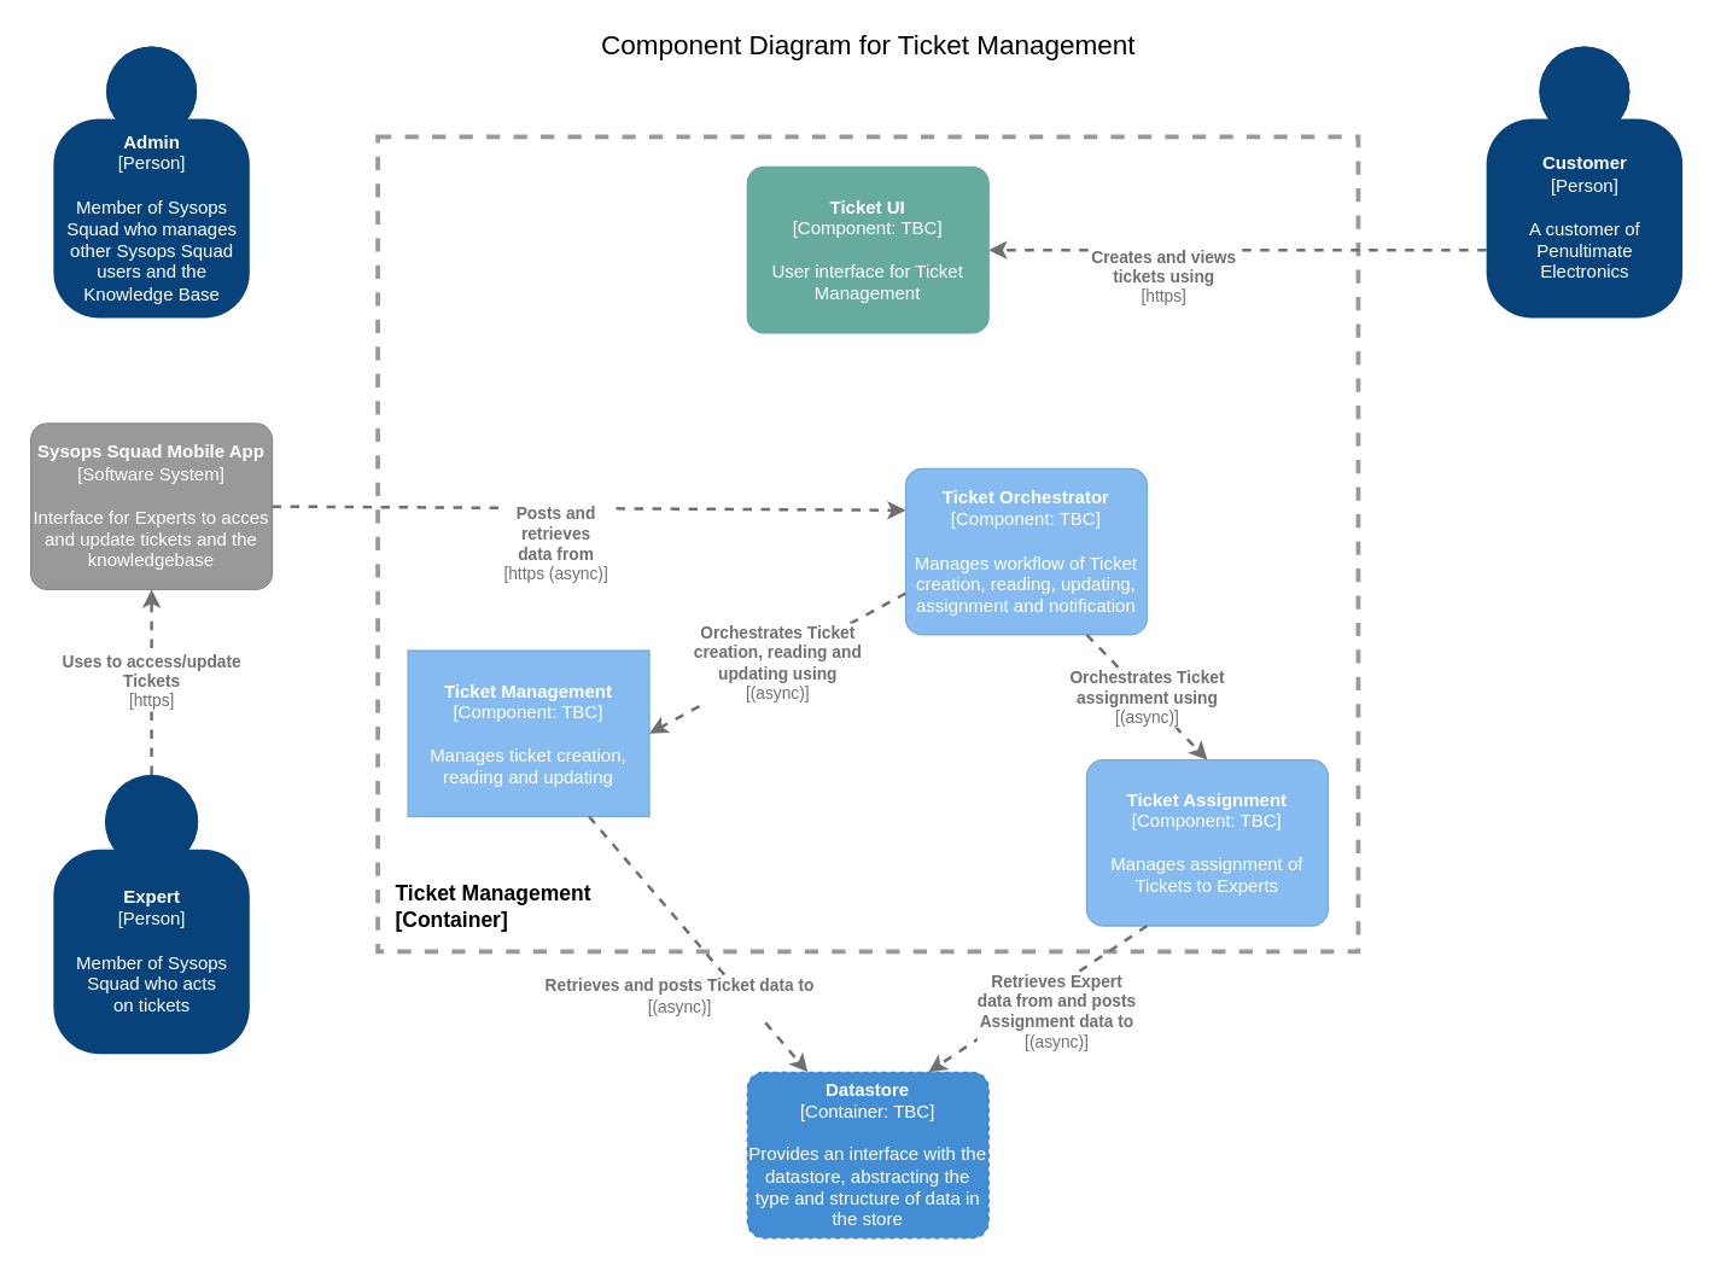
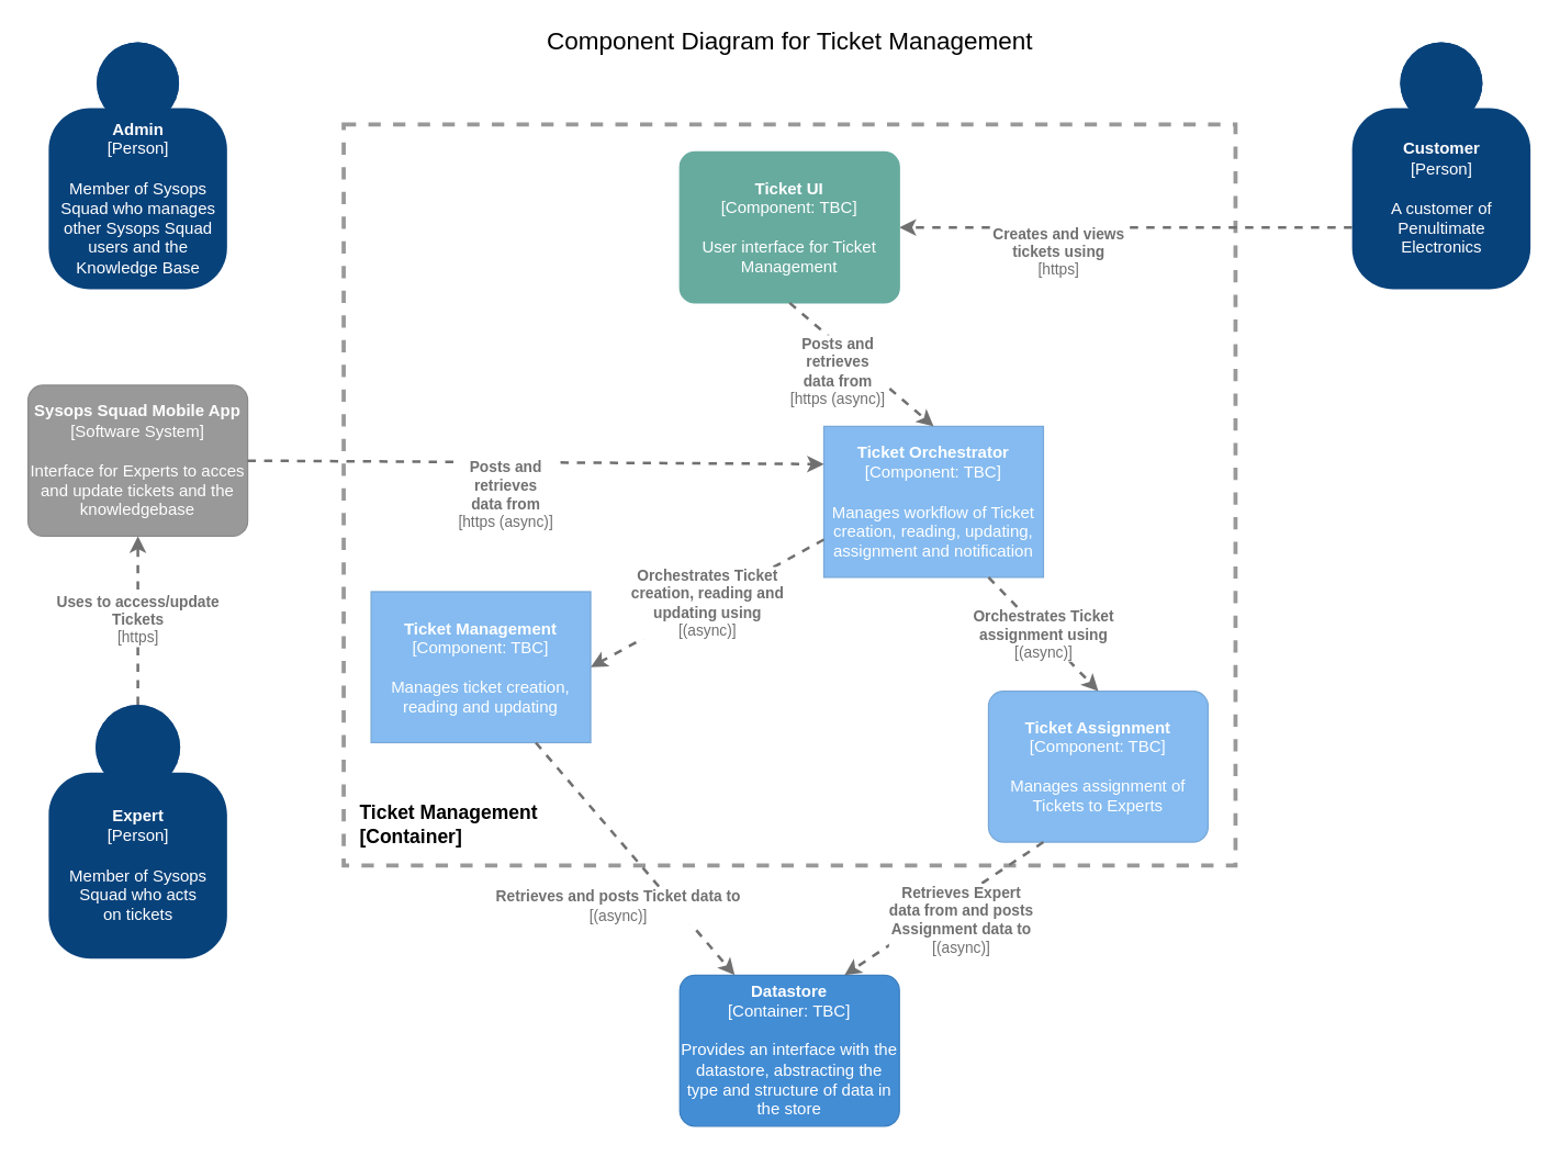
+ <mxCell id="18" value="&lt;div style=&quot;text-align: left&quot;&gt;&lt;div style=&quot;text-align: center&quot;&gt;&lt;b&gt;Posts and &#10;retrieves &#10;data from&lt;/b&gt;&lt;/div&gt;&lt;div style=&quot;text-align: center&quot;&gt;[https (async)]&lt;/div&gt;&lt;/div&gt;" style="edgeStyle=none;rounded=0;html=1;jettySize=auto;orthogonalLoop=1;strokeColor=#707070;strokeWidth=2;fontColor=#707070;jumpStyle=none;dashed=1;metaEdit=1;metaData={&quot;c4Type&quot;:{&quot;editable&quot;:false}};exitX=0.5;exitY=1;exitDx=0;exitDy=0;exitPerimeter=0;entryX=0.5;entryY=0;entryDx=0;entryDy=0;entryPerimeter=0;" parent="1" source="13" target="7" edge="1"><mxGeometry x="-0.145" y="-15" width="160" relative="1" as="geometry"><mxPoint x="250" y="225" as="sourcePoint" /><mxPoint x="560" y="325" as="targetPoint" /><mxPoint as="offset" /></mxGeometry></mxCell>
- <mxCell id="7" value="&lt;b&gt;Ticket Orchestrator&lt;/b&gt;&lt;div&gt;[Component: TBC]&lt;/div&gt;&lt;br&gt;&lt;div&gt;Manages workflow of Ticket creation, reading, updating, assignment and notification&lt;/div&gt;" style="rounded=1;whiteSpace=wrap;html=1;labelBackgroundColor=none;fillColor=#85BBF0;fontColor=#ffffff;align=center;arcSize=10;strokeColor=#78A8D8;metaEdit=1;metaData={&quot;c4Type&quot;:{&quot;editable&quot;:false}};points=[[0.25,0,0],[0.5,0,0],[0.75,0,0],[1,0.25,0],[1,0.5,0],[1,0.75,0],[0.75,1,0],[0.5,1,0],[0.25,1,0],[0,0.75,0],[0,0.5,0],[0,0.25,0]];" parent="1" vertex="1"><mxGeometry x="600" y="310" width="160" height="110.0" as="geometry" /></mxCell>
+ <mxCell id="7" value="&lt;b&gt;Ticket Orchestrator&lt;/b&gt;&lt;div&gt;[Component: TBC]&lt;/div&gt;&lt;br&gt;&lt;div&gt;Manages workflow of Ticket creation, reading, updating, assignment and notification&lt;/div&gt;" style="whiteSpace=wrap;html=1;labelBackgroundColor=none;fillColor=#85BBF0;fontColor=#ffffff;align=center;arcSize=10;strokeColor=#78A8D8;metaEdit=1;metaData={&quot;c4Type&quot;:{&quot;editable&quot;:false}};points=[[0.25,0,0],[0.5,0,0],[0.75,0,0],[1,0.25,0],[1,0.5,0],[1,0.75,0],[0.75,1,0],[0.5,1,0],[0.25,1,0],[0,0.75,0],[0,0.5,0],[0,0.25,0]];rounded=0;" parent="1" vertex="1"><mxGeometry x="600" y="310" width="160" height="110.0" as="geometry" /></mxCell>
- <mxCell id="19" value="&lt;b&gt;Datastore&lt;/b&gt;&lt;div&gt;[Container: TBC]&lt;/div&gt;&lt;br&gt;&lt;div&gt;Provides an interface with the datastore, abstracting the type and structure of data in the store&lt;/div&gt;" style="rounded=1;whiteSpace=wrap;html=1;labelBackgroundColor=none;fillColor=#438DD5;fontColor=#ffffff;align=center;arcSize=10;strokeColor=#3C7FC0;metaEdit=1;metaData={&quot;c4Type&quot;:{&quot;editable&quot;:false}};points=[[0.25,0,0],[0.5,0,0],[0.75,0,0],[1,0.25,0],[1,0.5,0],[1,0.75,0],[0.75,1,0],[0.5,1,0],[0.25,1,0],[0,0.75,0],[0,0.5,0],[0,0.25,0]];dashed=1;" vertex="1" parent="1"><mxGeometry x="495" y="710" width="160" height="110.0" as="geometry" /></mxCell>
+ <mxCell id="19" value="&lt;b&gt;Datastore&lt;/b&gt;&lt;div&gt;[Container: TBC]&lt;/div&gt;&lt;br&gt;&lt;div&gt;Provides an interface with the datastore, abstracting the type and structure of data in the store&lt;/div&gt;" style="rounded=1;whiteSpace=wrap;html=1;labelBackgroundColor=none;fillColor=#438DD5;fontColor=#ffffff;align=center;arcSize=10;strokeColor=#3C7FC0;metaEdit=1;metaData={&quot;c4Type&quot;:{&quot;editable&quot;:false}};points=[[0.25,0,0],[0.5,0,0],[0.75,0,0],[1,0.25,0],[1,0.5,0],[1,0.75,0],[0.75,1,0],[0.5,1,0],[0.25,1,0],[0,0.75,0],[0,0.5,0],[0,0.25,0]];dashed=0;" vertex="1" parent="1"><mxGeometry x="495" y="710" width="160" height="110.0" as="geometry" /></mxCell>
